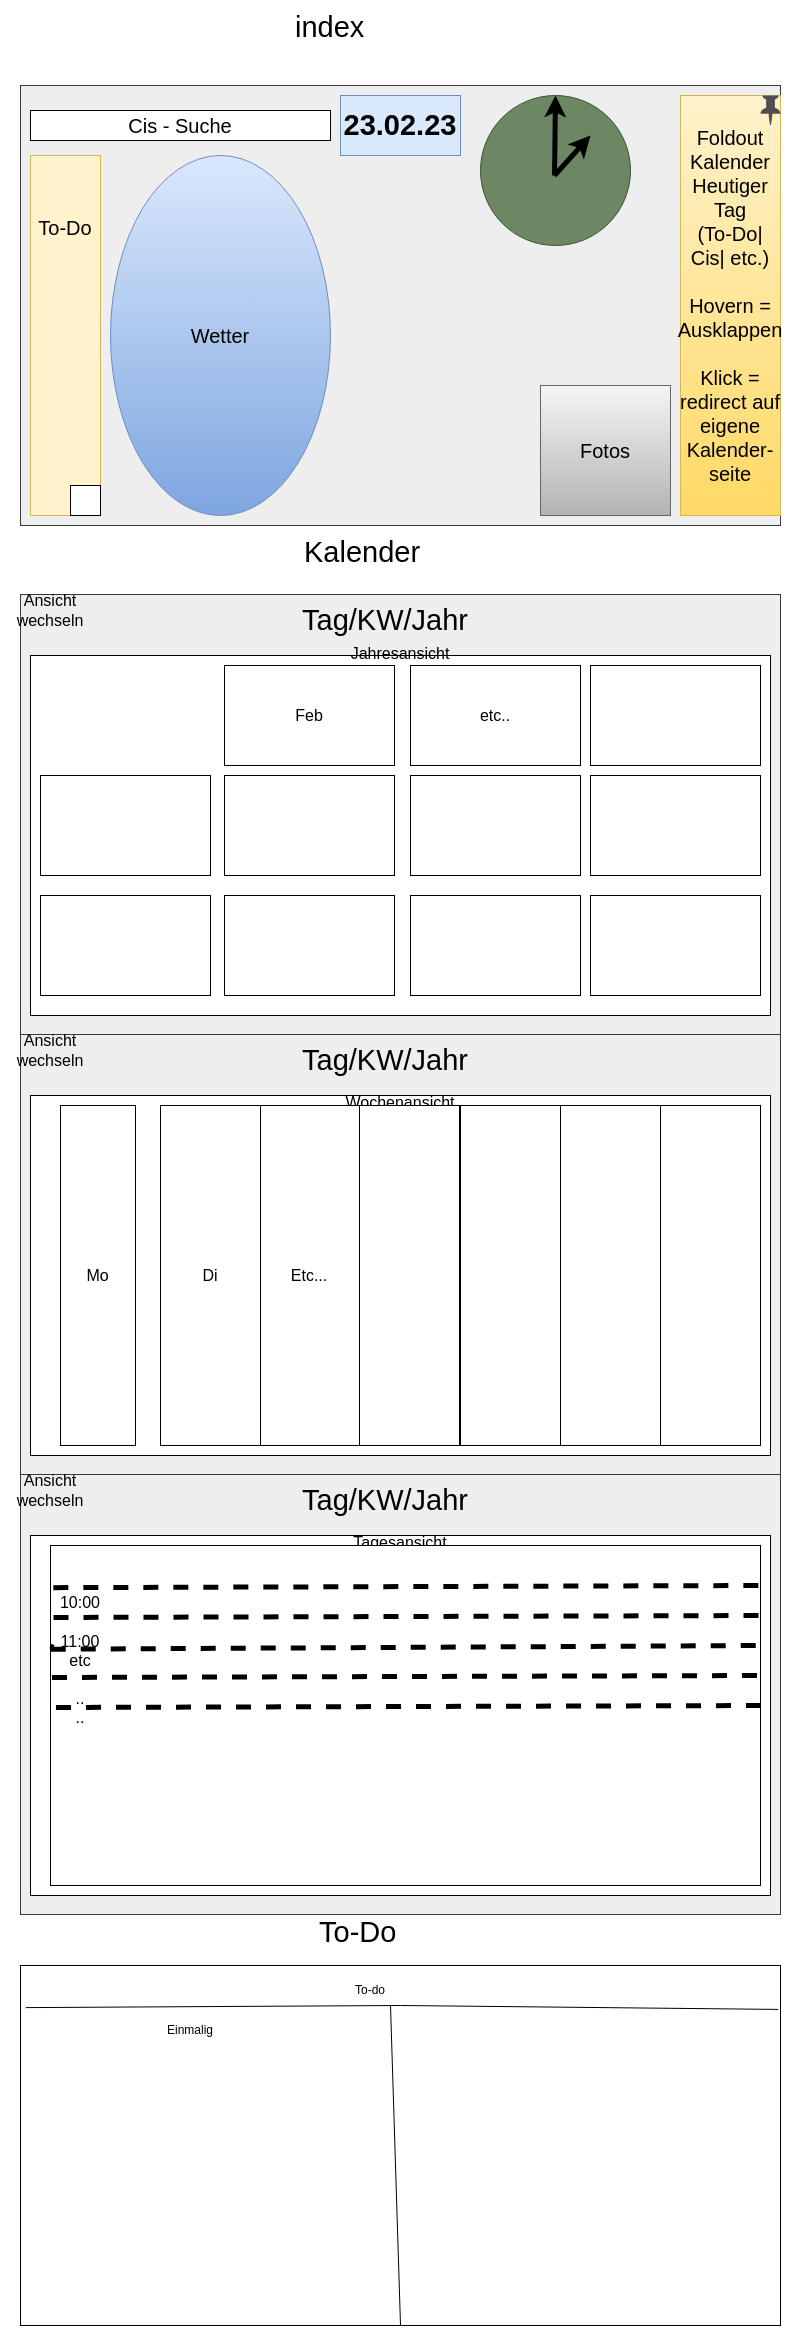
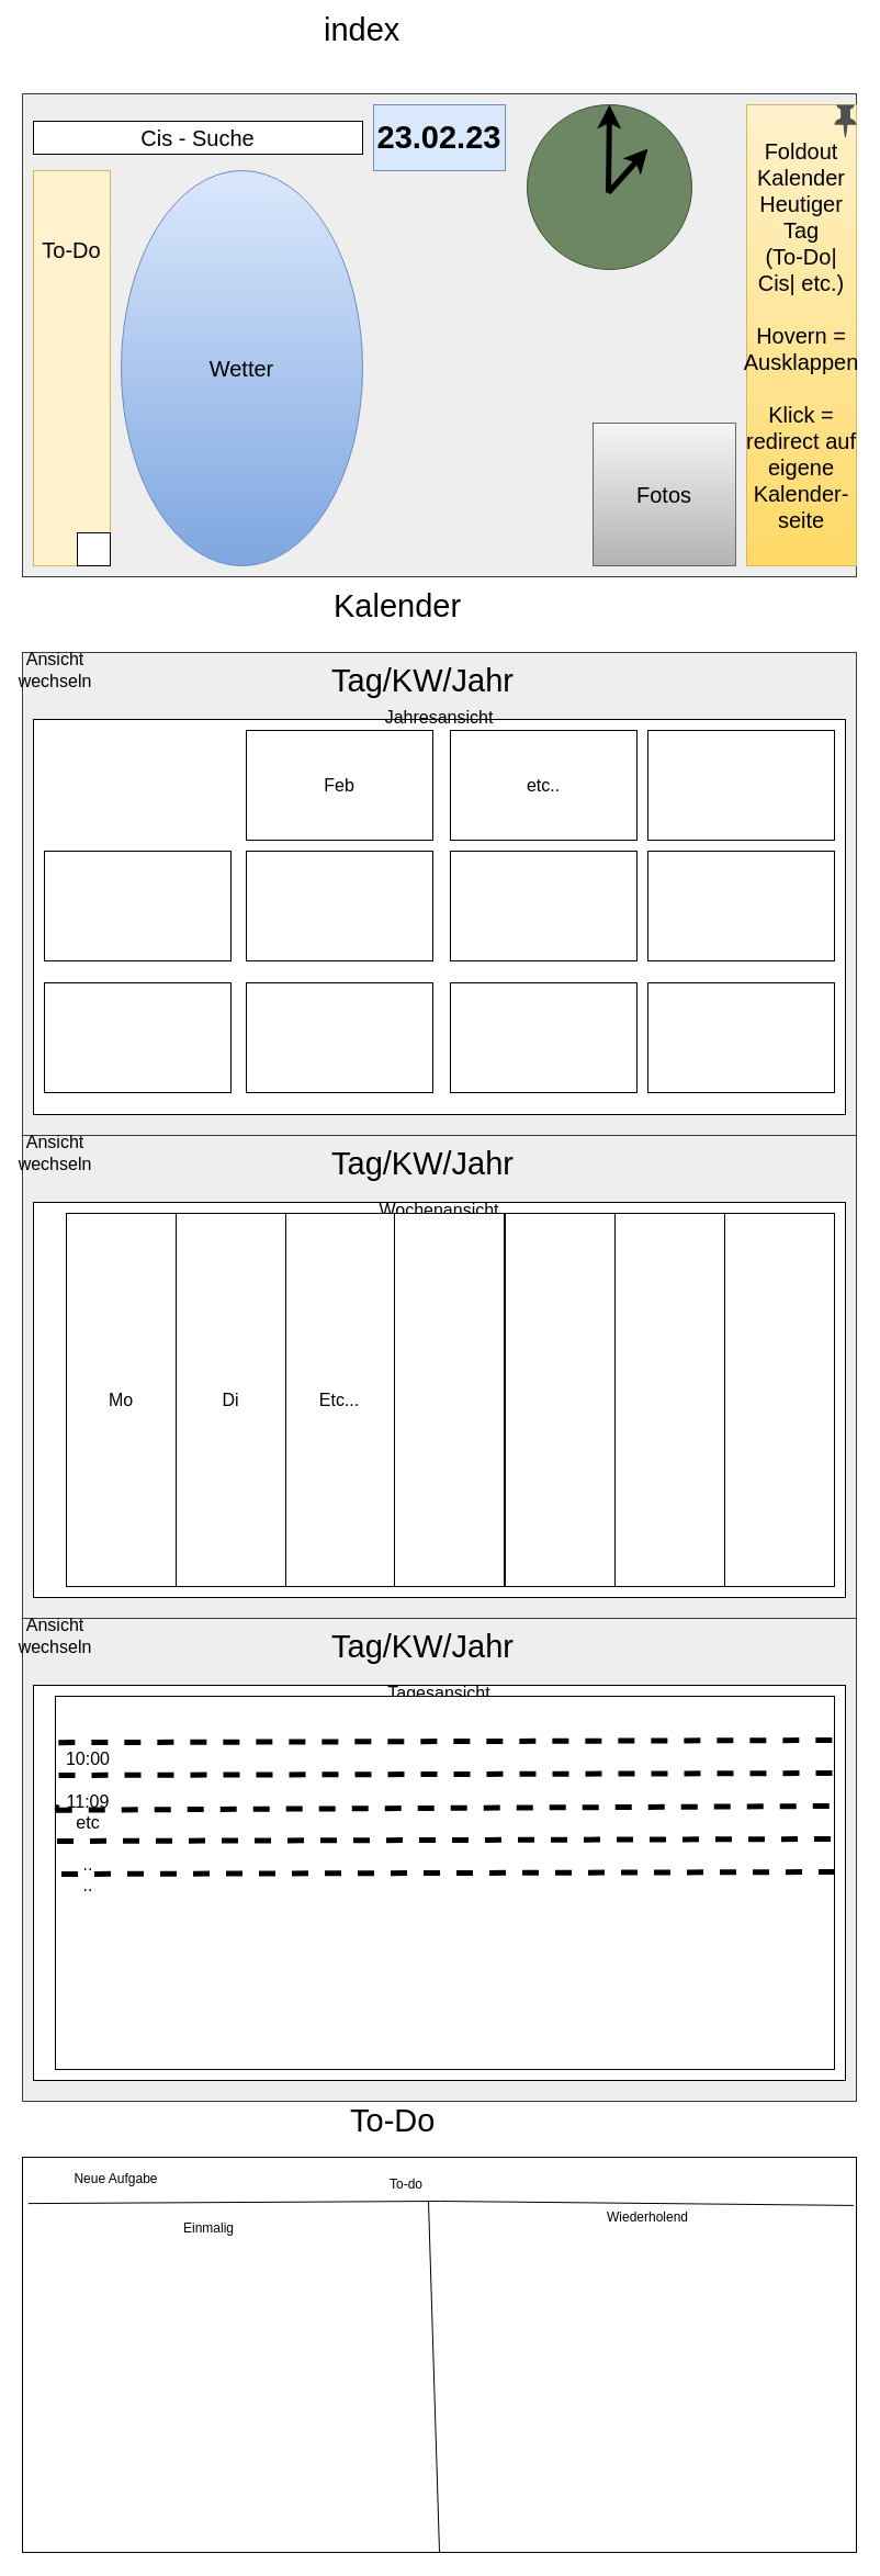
- <mxCell id="42" value="Mo" style="rounded=0;whiteSpace=wrap;html=1;fontSize=16;" parent="1" vertex="1"><mxGeometry x="60" y="1105" width="75" height="340" as="geometry" /></mxCell>
+ <mxCell id="42" value="Mo" style="rounded=0;whiteSpace=wrap;html=1;fontSize=16;" parent="1" vertex="1"><mxGeometry x="60" y="1105" width="100" height="340" as="geometry" /></mxCell>
- <mxCell id="54" value="&lt;div&gt;10:00&lt;/div&gt;&lt;div&gt;&lt;br&gt;&lt;/div&gt;&lt;div&gt;11:00&lt;br&gt;&lt;/div&gt;&lt;div&gt;etc&lt;br&gt;&lt;/div&gt;&lt;div&gt;&lt;br&gt;&lt;/div&gt;&lt;div&gt;..&lt;br&gt;&lt;/div&gt;&lt;div&gt;..&lt;br&gt;&lt;/div&gt;" style="text;html=1;strokeColor=none;fillColor=none;align=center;verticalAlign=middle;whiteSpace=wrap;rounded=0;fontSize=16;" parent="1" vertex="1"><mxGeometry x="50" y="1645" width="60" height="30" as="geometry" /></mxCell>
+ <mxCell id="54" value="&lt;div&gt;10:00&lt;/div&gt;&lt;div&gt;&lt;br&gt;&lt;/div&gt;&lt;div&gt;11:09&lt;br&gt;&lt;/div&gt;&lt;div&gt;etc&lt;br&gt;&lt;/div&gt;&lt;div&gt;&lt;br&gt;&lt;/div&gt;&lt;div&gt;..&lt;br&gt;&lt;/div&gt;&lt;div&gt;..&lt;br&gt;&lt;/div&gt;" style="text;html=1;strokeColor=none;fillColor=none;align=center;verticalAlign=middle;whiteSpace=wrap;rounded=0;fontSize=16;" parent="1" vertex="1"><mxGeometry x="50" y="1645" width="60" height="30" as="geometry" /></mxCell>
+ <mxCell id="59" value="&lt;div&gt;Neue Aufgabe&lt;/div&gt;" style="text;html=1;strokeColor=none;fillColor=none;align=center;verticalAlign=middle;whiteSpace=wrap;rounded=0;" vertex="1" parent="1"><mxGeometry x="61" y="1970" width="89" height="30" as="geometry" /></mxCell>
+ <mxCell id="63" value="Wiederholend" style="text;html=1;strokeColor=none;fillColor=none;align=center;verticalAlign=middle;whiteSpace=wrap;rounded=0;" vertex="1" parent="1"><mxGeometry x="560" y="2005" width="60" height="30" as="geometry" /></mxCell>
